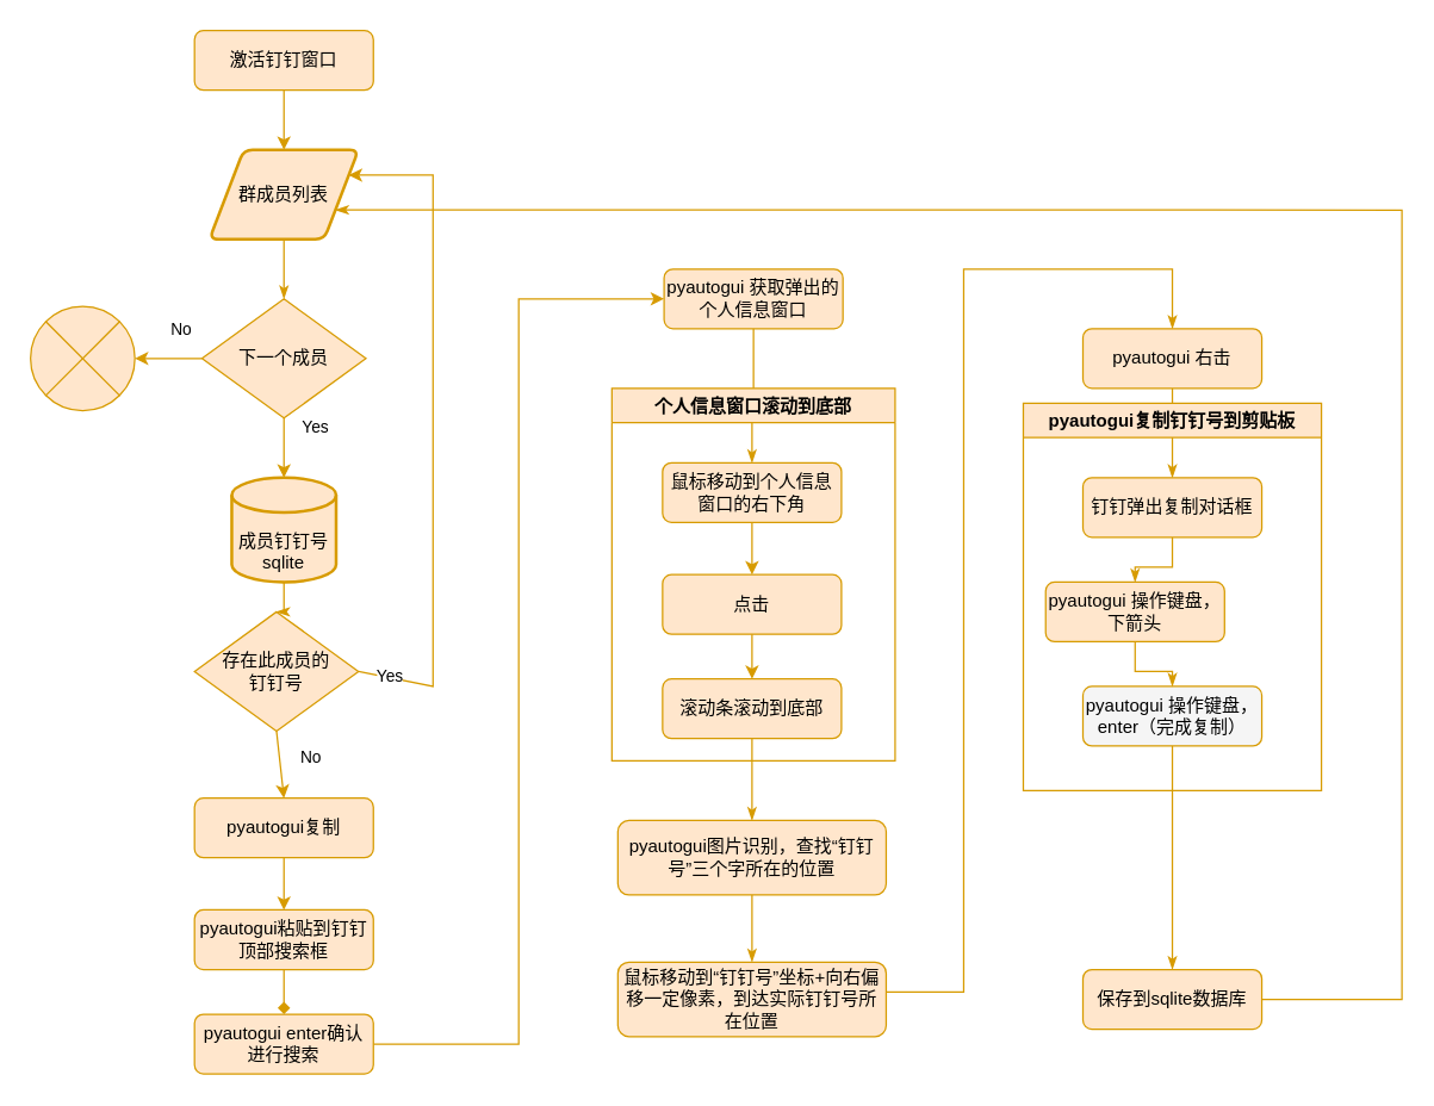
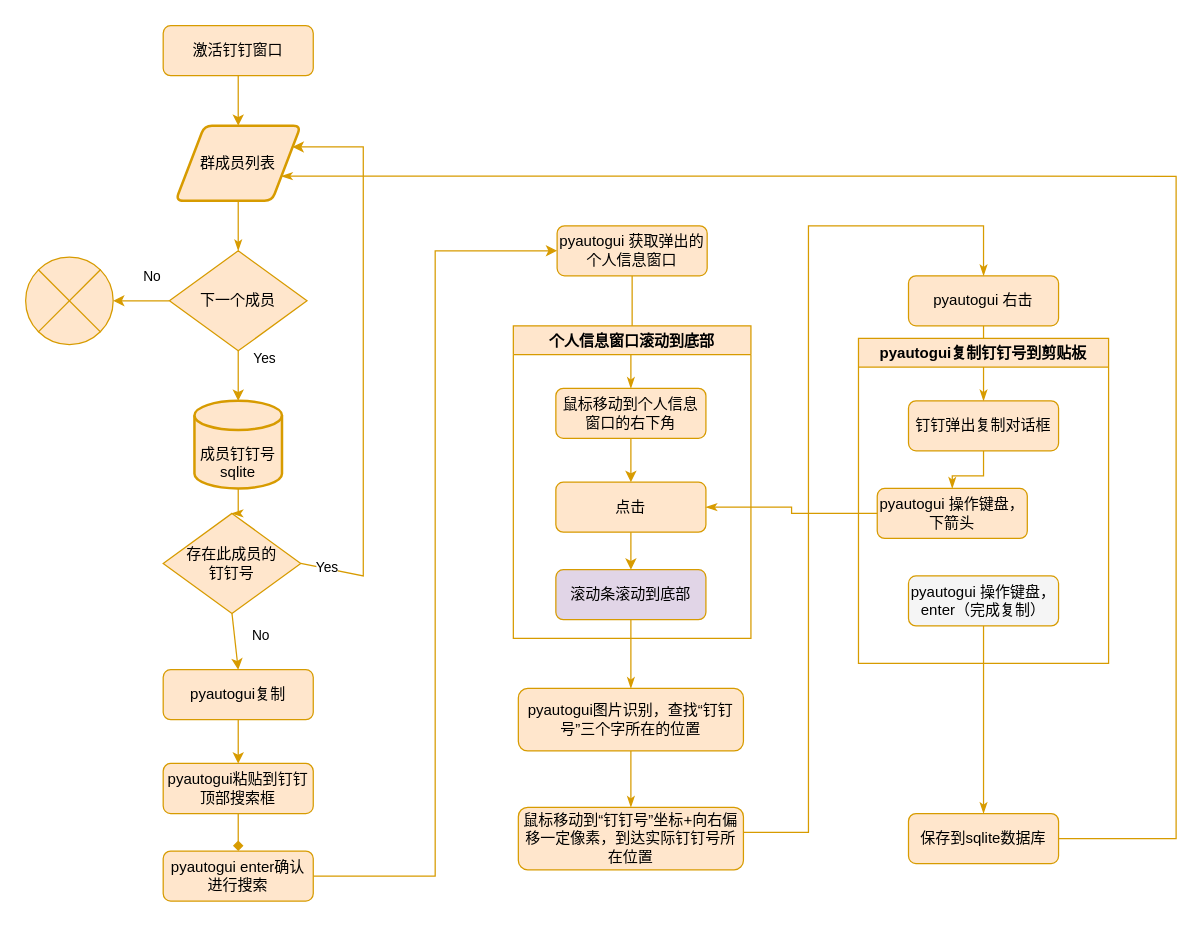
- <mxCell id="30" value="" style="edgeStyle=orthogonalEdgeStyle;rounded=0;orthogonalLoop=1;jettySize=auto;html=1;endArrow=classicThin;endFill=1;fillColor=#ffe6cc;strokeColor=#d79b00;" edge="1" parent="25" source="26" target="29"><mxGeometry relative="1" as="geometry" /></mxCell>
+ <mxCell id="30" value="" style="edgeStyle=orthogonalEdgeStyle;rounded=0;orthogonalLoop=1;jettySize=auto;html=1;endArrow=classicThin;endFill=1;fillColor=#ffe6cc;strokeColor=#d79b00;" edge="1" parent="25" source="26" target="15"><mxGeometry relative="1" as="geometry" /></mxCell>
- <mxCell id="17" value="滚动条滚动到底部" style="rounded=1;whiteSpace=wrap;html=1;fontSize=12;glass=0;strokeWidth=1;shadow=0;fillColor=#ffe6cc;strokeColor=#d79b00;" vertex="1" parent="13"><mxGeometry x="34" y="195" width="120" height="40" as="geometry" /></mxCell>
+ <mxCell id="17" value="滚动条滚动到底部" style="rounded=1;whiteSpace=wrap;html=1;fontSize=12;glass=0;strokeWidth=1;shadow=0;fillColor=#e1d5e7;strokeColor=#d79b00;" vertex="1" parent="13"><mxGeometry x="34" y="195" width="120" height="40" as="geometry" /></mxCell>
